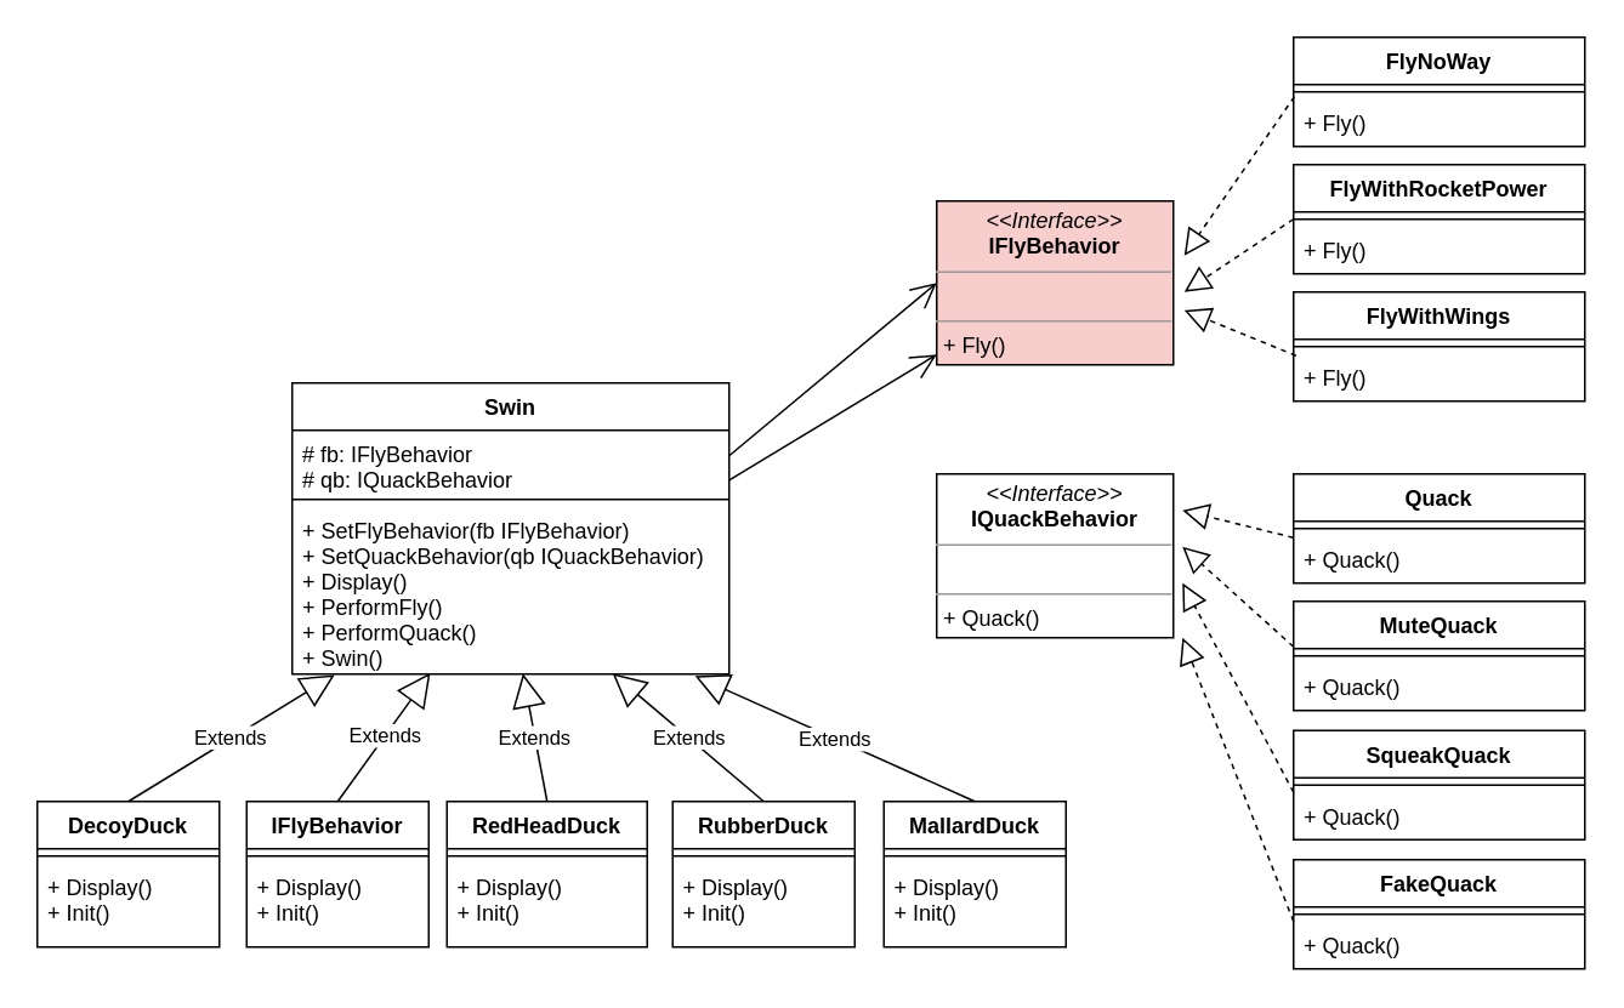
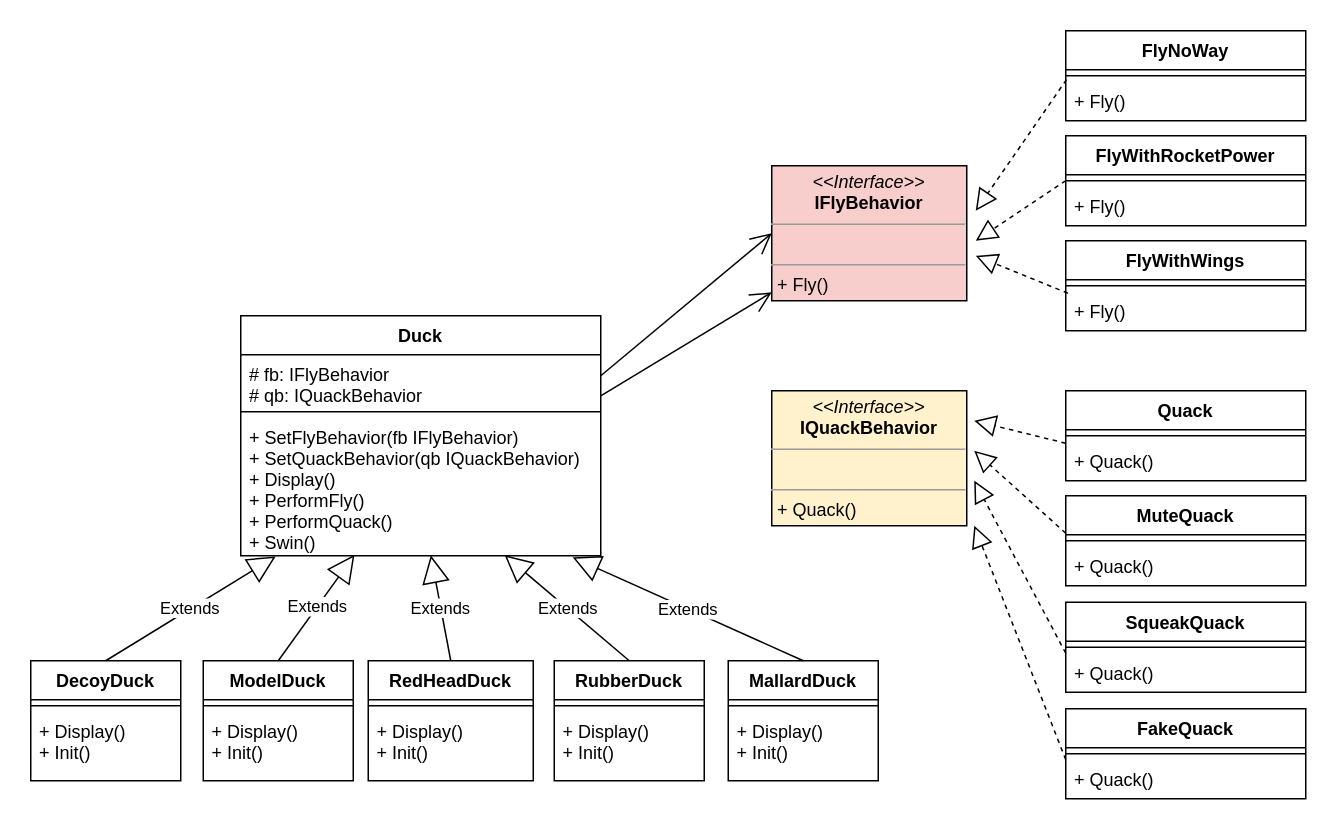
- <mxCell id="13" value="Swin" style="swimlane;fontStyle=1;align=center;verticalAlign=top;childLayout=stackLayout;horizontal=1;startSize=26;horizontalStack=0;resizeParent=1;resizeParentMax=0;resizeLast=0;collapsible=1;marginBottom=0;" vertex="1" parent="1"><mxGeometry x="160" y="210" width="240" height="160" as="geometry" /></mxCell>
+ <mxCell id="13" value="Duck" style="swimlane;fontStyle=1;align=center;verticalAlign=top;childLayout=stackLayout;horizontal=1;startSize=26;horizontalStack=0;resizeParent=1;resizeParentMax=0;resizeLast=0;collapsible=1;marginBottom=0;" vertex="1" parent="1"><mxGeometry x="160" y="210" width="240" height="160" as="geometry" /></mxCell>
- <mxCell id="3" value="&lt;p style=&quot;margin: 0px ; margin-top: 4px ; text-align: center&quot;&gt;&lt;i&gt;&amp;lt;&amp;lt;Interface&amp;gt;&amp;gt;&lt;/i&gt;&lt;br&gt;&lt;b&gt;IQuackBehavior&lt;/b&gt;&lt;/p&gt;&lt;hr size=&quot;1&quot;&gt;&lt;p style=&quot;margin: 0px ; margin-left: 4px&quot;&gt;&lt;br&gt;&lt;/p&gt;&lt;hr size=&quot;1&quot;&gt;&lt;p style=&quot;margin: 0px ; margin-left: 4px&quot;&gt;+ Quack()&lt;/p&gt;" style="verticalAlign=top;align=left;overflow=fill;fontSize=12;fontFamily=Helvetica;html=1;" vertex="1" parent="1"><mxGeometry x="514" y="260" width="130" height="90" as="geometry" /></mxCell>
+ <mxCell id="3" value="&lt;p style=&quot;margin: 0px ; margin-top: 4px ; text-align: center&quot;&gt;&lt;i&gt;&amp;lt;&amp;lt;Interface&amp;gt;&amp;gt;&lt;/i&gt;&lt;br&gt;&lt;b&gt;IQuackBehavior&lt;/b&gt;&lt;/p&gt;&lt;hr size=&quot;1&quot;&gt;&lt;p style=&quot;margin: 0px ; margin-left: 4px&quot;&gt;&lt;br&gt;&lt;/p&gt;&lt;hr size=&quot;1&quot;&gt;&lt;p style=&quot;margin: 0px ; margin-left: 4px&quot;&gt;+ Quack()&lt;/p&gt;" style="verticalAlign=top;align=left;overflow=fill;fontSize=12;fontFamily=Helvetica;html=1;fillColor=#fff2cc;" vertex="1" parent="1"><mxGeometry x="514" y="260" width="130" height="90" as="geometry" /></mxCell>
- <mxCell id="35" value="IFlyBehavior" style="swimlane;fontStyle=1;align=center;verticalAlign=top;childLayout=stackLayout;horizontal=1;startSize=26;horizontalStack=0;resizeParent=1;resizeParentMax=0;resizeLast=0;collapsible=1;marginBottom=0;" vertex="1" parent="1"><mxGeometry x="135" y="440" width="100" height="80" as="geometry"><mxRectangle x="70" y="520" width="100" height="26" as="alternateBounds" /></mxGeometry></mxCell>
+ <mxCell id="35" value="ModelDuck" style="swimlane;fontStyle=1;align=center;verticalAlign=top;childLayout=stackLayout;horizontal=1;startSize=26;horizontalStack=0;resizeParent=1;resizeParentMax=0;resizeLast=0;collapsible=1;marginBottom=0;" vertex="1" parent="1"><mxGeometry x="135" y="440" width="100" height="80" as="geometry"><mxRectangle x="70" y="520" width="100" height="26" as="alternateBounds" /></mxGeometry></mxCell>
